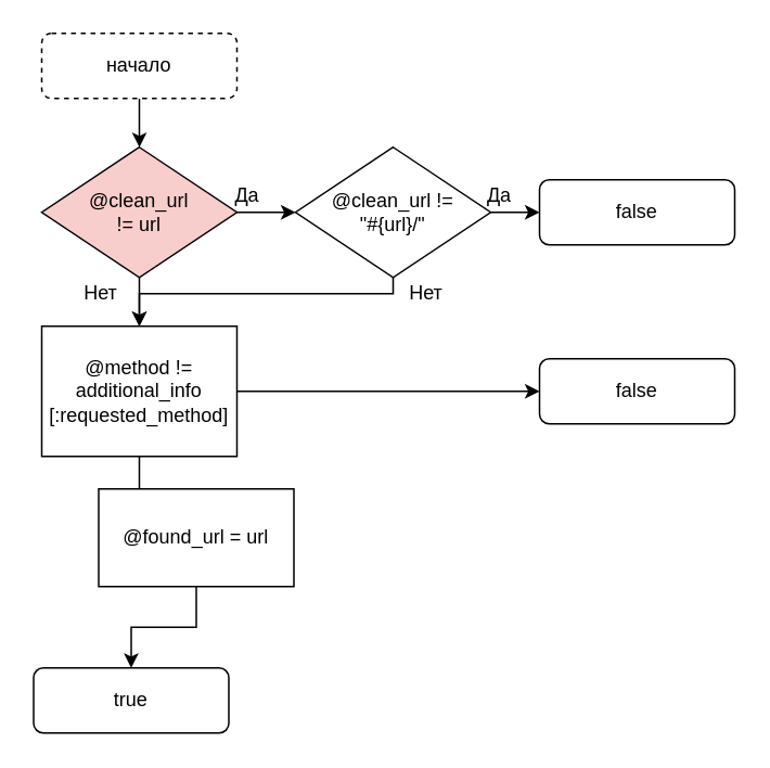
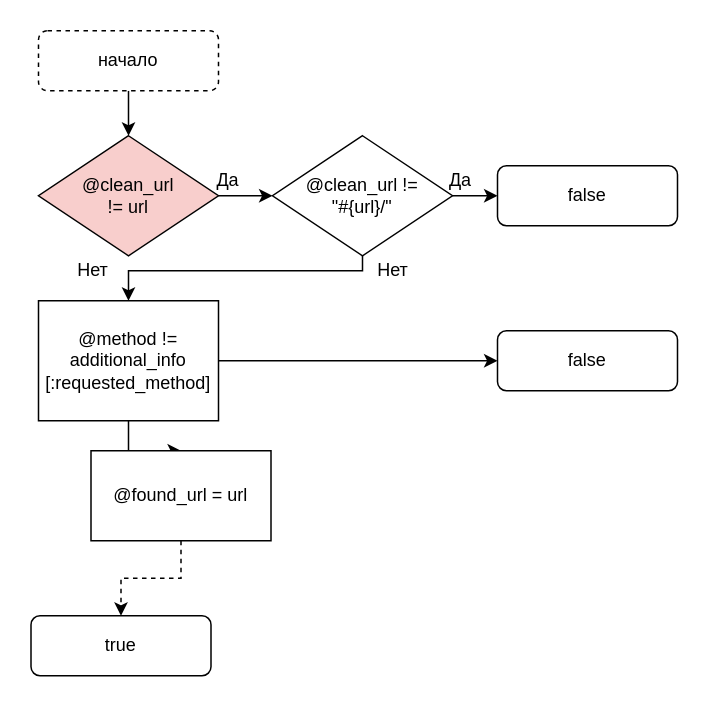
- <mxCell id="5" value="" style="edgeStyle=orthogonalEdgeStyle;rounded=0;orthogonalLoop=1;jettySize=auto;html=1;" edge="1" parent="1" source="6" target="13"><mxGeometry relative="1" as="geometry" /></mxCell>
- <mxCell id="12" value="" style="edgeStyle=orthogonalEdgeStyle;rounded=0;orthogonalLoop=1;jettySize=auto;html=1;endArrow=none;" edge="1" parent="1" source="13" target="20"><mxGeometry relative="1" as="geometry" /></mxCell>
+ <mxCell id="12" value="" style="edgeStyle=orthogonalEdgeStyle;rounded=0;orthogonalLoop=1;jettySize=auto;html=1;" edge="1" parent="1" source="13" target="20"><mxGeometry relative="1" as="geometry" /></mxCell>
- <mxCell id="19" value="" style="edgeStyle=orthogonalEdgeStyle;rounded=0;orthogonalLoop=1;jettySize=auto;html=1;" edge="1" parent="1" source="20" target="21"><mxGeometry relative="1" as="geometry" /></mxCell>
+ <mxCell id="19" value="" style="edgeStyle=orthogonalEdgeStyle;rounded=0;orthogonalLoop=1;jettySize=auto;html=1;dashed=1;" edge="1" parent="1" source="20" target="21"><mxGeometry relative="1" as="geometry" /></mxCell>
